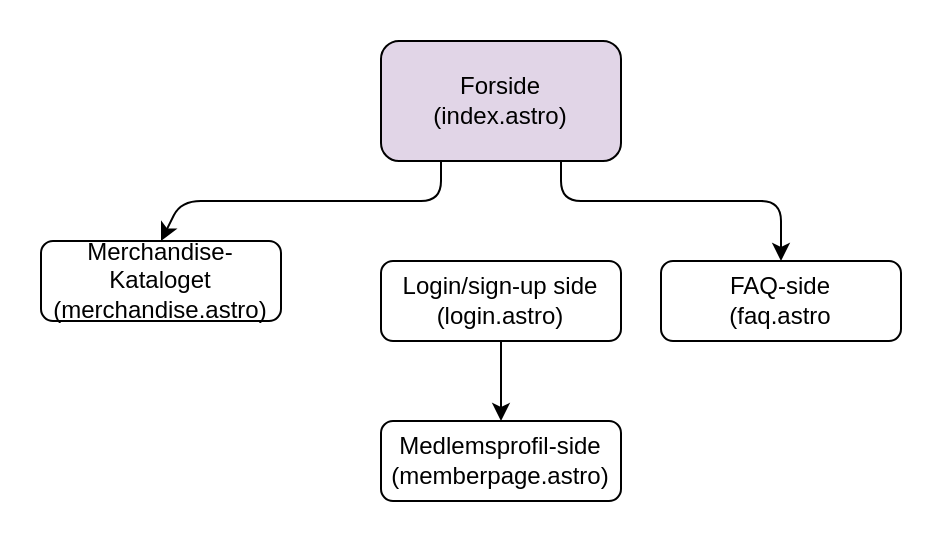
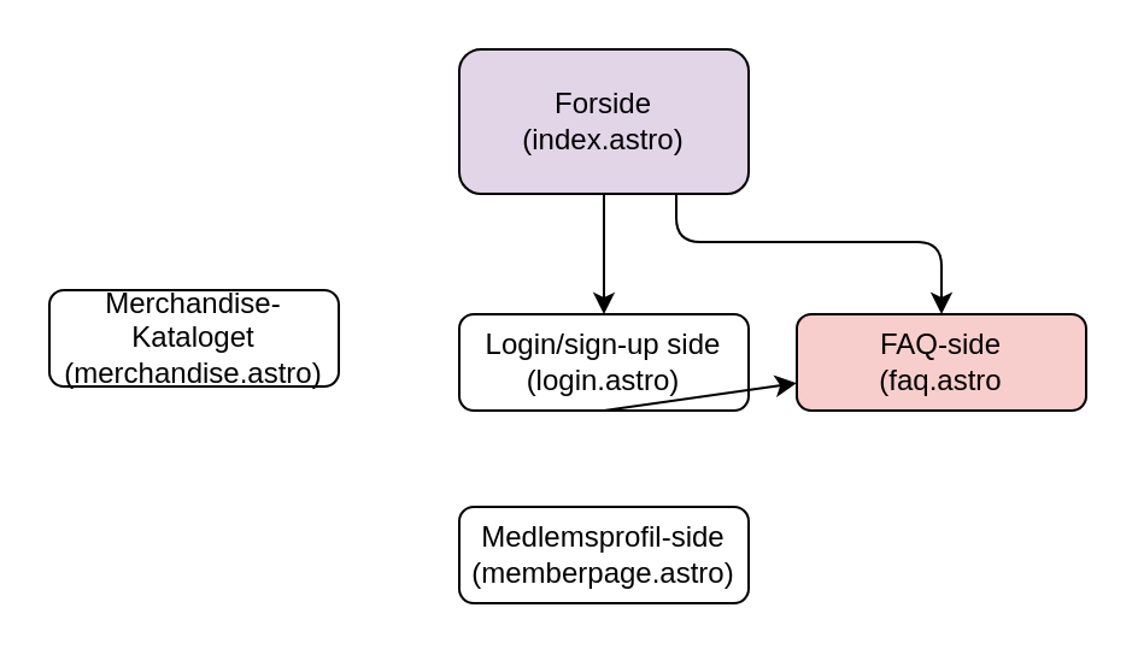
- <mxCell id="9" value="" style="endArrow=classic;html=1;exitX=0.25;exitY=1;exitDx=0;exitDy=0;entryX=0.5;entryY=0;entryDx=0;entryDy=0;" edge="1" parent="1" source="2" target="4"><mxGeometry width="50" height="50" relative="1" as="geometry"><mxPoint x="280" y="160" as="sourcePoint" /><mxPoint x="330" y="110" as="targetPoint" /><Array as="points"><mxPoint x="220" y="100" /><mxPoint x="90" y="100" /></Array></mxGeometry></mxCell>
+ <mxCell id="7" value="" style="endArrow=classic;html=1;exitX=0.5;exitY=1;exitDx=0;exitDy=0;entryX=0.5;entryY=0;entryDx=0;entryDy=0;" edge="1" parent="1" source="2" target="3"><mxGeometry width="50" height="50" relative="1" as="geometry"><mxPoint x="280" y="160" as="sourcePoint" /><mxPoint x="330" y="110" as="targetPoint" /></mxGeometry></mxCell>
- <mxCell id="5" value="FAQ-side&lt;br&gt;(faq.astro" style="rounded=1;whiteSpace=wrap;html=1;" vertex="1" parent="1"><mxGeometry x="330" y="130" width="120" height="40" as="geometry" /></mxCell>
+ <mxCell id="5" value="FAQ-side&lt;br&gt;(faq.astro" style="rounded=1;whiteSpace=wrap;html=1;fillColor=#f8cecc;" vertex="1" parent="1"><mxGeometry x="330" y="130" width="120" height="40" as="geometry" /></mxCell>
- <mxCell id="10" value="" style="endArrow=classic;html=1;exitX=0.5;exitY=1;exitDx=0;exitDy=0;entryX=0.5;entryY=0;entryDx=0;entryDy=0;" edge="1" parent="1" source="3" target="6"><mxGeometry width="50" height="50" relative="1" as="geometry"><mxPoint x="280" y="160" as="sourcePoint" /><mxPoint x="330" y="110" as="targetPoint" /></mxGeometry></mxCell>
+ <mxCell id="10" value="" style="endArrow=classic;html=1;exitX=0.5;exitY=1;exitDx=0;exitDy=0;" edge="1" parent="1" source="3" target="5"><mxGeometry width="50" height="50" relative="1" as="geometry"><mxPoint x="280" y="160" as="sourcePoint" /><mxPoint x="330" y="110" as="targetPoint" /></mxGeometry></mxCell>
